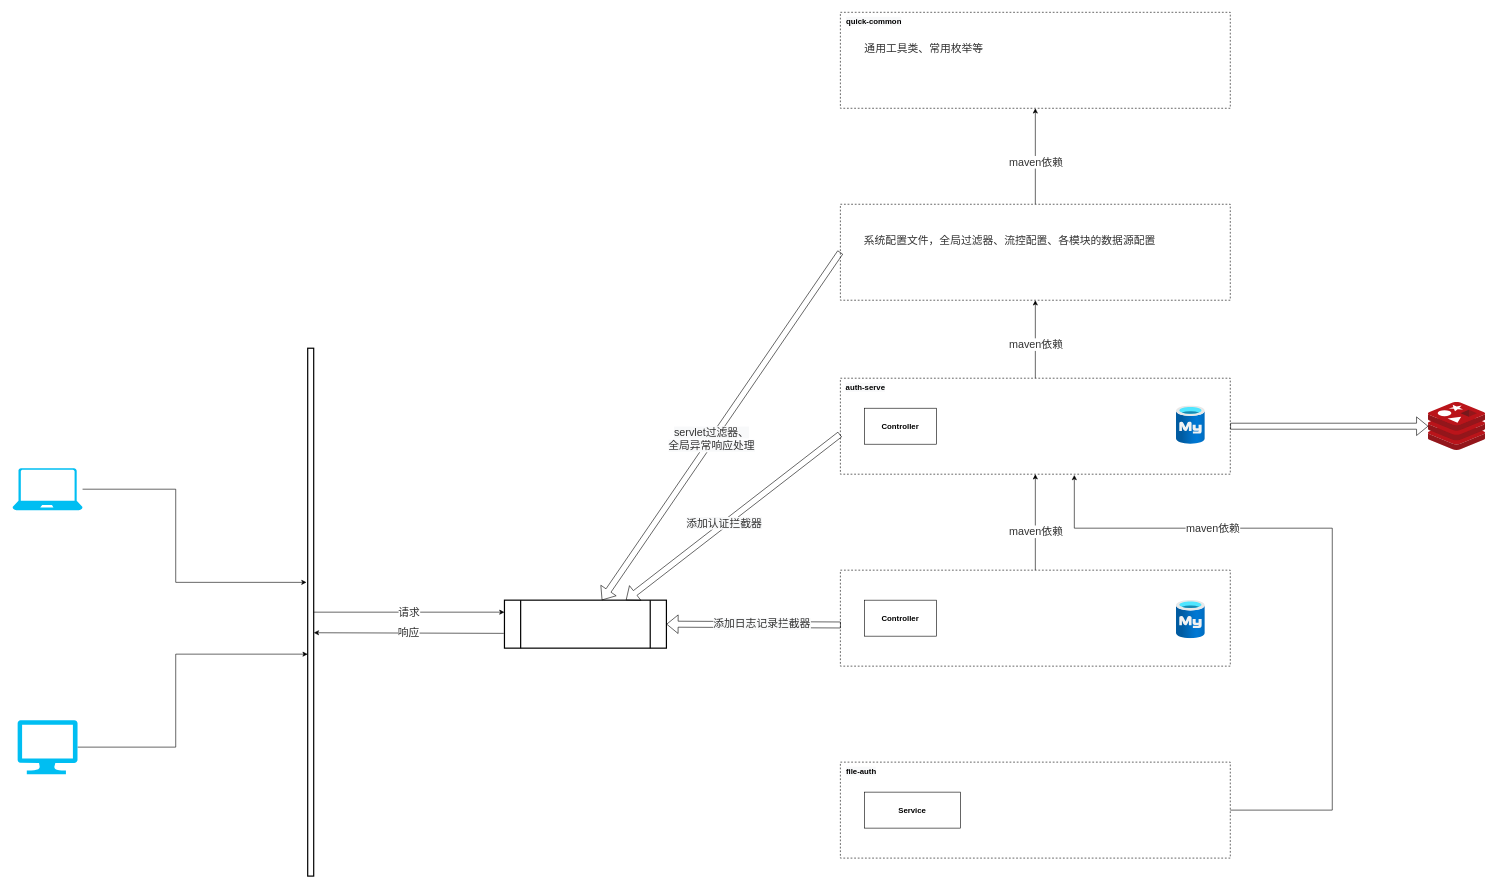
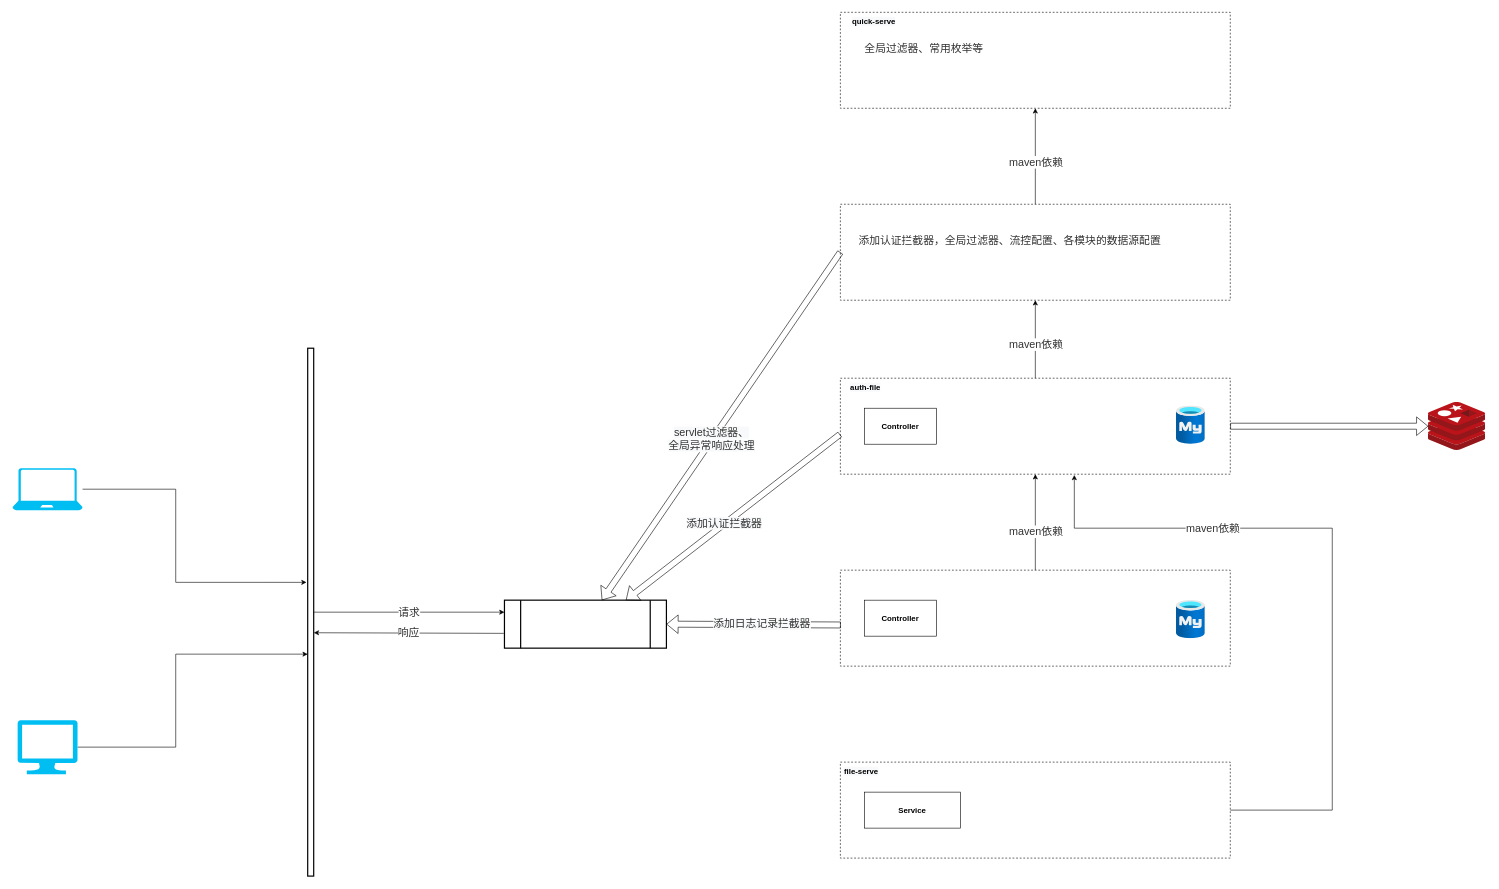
- <mxCell id="34" value="&lt;span style=&quot;color: rgb(0 , 0 , 0) ; font-family: &amp;#34;helvetica&amp;#34; ; font-size: 13px ; font-style: normal ; letter-spacing: normal ; text-align: center ; text-indent: 0px ; text-transform: none ; word-spacing: 0px ; background-color: rgb(248 , 249 , 250) ; display: inline ; float: none&quot;&gt;quick-common&lt;/span&gt;" style="text;html=1;strokeColor=none;fillColor=none;align=center;verticalAlign=middle;whiteSpace=wrap;rounded=0;dashed=1;labelBackgroundColor=none;fontColor=#333333;fontSize=13;fontStyle=1" vertex="1" parent="1"><mxGeometry x="1403" y="20" width="106" height="30" as="geometry" /></mxCell>
+ <mxCell id="34" value="&lt;span style=&quot;color: rgb(0 , 0 , 0) ; font-family: &amp;#34;helvetica&amp;#34; ; font-size: 13px ; font-style: normal ; letter-spacing: normal ; text-align: center ; text-indent: 0px ; text-transform: none ; word-spacing: 0px ; background-color: rgb(248 , 249 , 250) ; display: inline ; float: none&quot;&gt;quick-serve&lt;/span&gt;" style="text;html=1;strokeColor=none;fillColor=none;align=center;verticalAlign=middle;whiteSpace=wrap;rounded=0;dashed=1;labelBackgroundColor=none;fontColor=#333333;fontSize=13;fontStyle=1" vertex="1" parent="1"><mxGeometry x="1403" y="20" width="106" height="30" as="geometry" /></mxCell>
- <mxCell id="36" value="通用工具类、常用枚举等" style="text;html=1;strokeColor=none;fillColor=none;align=center;verticalAlign=middle;whiteSpace=wrap;rounded=0;labelBackgroundColor=none;fontSize=18;fontColor=#333333;" vertex="1" parent="1"><mxGeometry x="1427" y="70" width="225" height="20" as="geometry" /></mxCell>
+ <mxCell id="36" value="全局过滤器、常用枚举等" style="text;html=1;strokeColor=none;fillColor=none;align=center;verticalAlign=middle;whiteSpace=wrap;rounded=0;labelBackgroundColor=none;fontSize=18;fontColor=#333333;" vertex="1" parent="1"><mxGeometry x="1427" y="70" width="225" height="20" as="geometry" /></mxCell>
- <mxCell id="35" value="系统配置文件，全局过滤器、流控配置、各模块的数据源配置" style="text;html=1;strokeColor=none;fillColor=none;align=center;verticalAlign=middle;whiteSpace=wrap;rounded=0;labelBackgroundColor=none;fontSize=18;fontColor=#333333;" vertex="1" parent="1"><mxGeometry x="1425" y="390" width="515" height="20" as="geometry" /></mxCell>
+ <mxCell id="35" value="添加认证拦截器，全局过滤器、流控配置、各模块的数据源配置" style="text;html=1;strokeColor=none;fillColor=none;align=center;verticalAlign=middle;whiteSpace=wrap;rounded=0;labelBackgroundColor=none;fontSize=18;fontColor=#333333;" vertex="1" parent="1"><mxGeometry x="1425" y="390" width="515" height="20" as="geometry" /></mxCell>
- <mxCell id="6" value="&lt;span style=&quot;color: rgb(0, 0, 0); font-family: helvetica; font-size: 13px; font-style: normal; letter-spacing: normal; text-align: center; text-indent: 0px; text-transform: none; word-spacing: 0px; background-color: rgb(248, 249, 250); display: inline; float: none;&quot;&gt;auth-serve&lt;/span&gt;&lt;br style=&quot;font-size: 13px;&quot;&gt;" style="text;html=1;strokeColor=none;fillColor=none;align=center;verticalAlign=middle;whiteSpace=wrap;rounded=0;dashed=1;labelBackgroundColor=none;fontColor=#333333;fontSize=13;fontStyle=1" vertex="1" parent="1"><mxGeometry x="1404" y="630" width="76" height="30" as="geometry" /></mxCell>
+ <mxCell id="6" value="&lt;span style=&quot;color: rgb(0, 0, 0); font-family: helvetica; font-size: 13px; font-style: normal; letter-spacing: normal; text-align: center; text-indent: 0px; text-transform: none; word-spacing: 0px; background-color: rgb(248, 249, 250); display: inline; float: none;&quot;&gt;auth-file&lt;/span&gt;&lt;br style=&quot;font-size: 13px;&quot;&gt;" style="text;html=1;strokeColor=none;fillColor=none;align=center;verticalAlign=middle;whiteSpace=wrap;rounded=0;dashed=1;labelBackgroundColor=none;fontColor=#333333;fontSize=13;fontStyle=1" vertex="1" parent="1"><mxGeometry x="1404" y="630" width="76" height="30" as="geometry" /></mxCell>
- <mxCell id="15" value="&lt;span style=&quot;color: rgb(0, 0, 0); font-family: helvetica; font-size: 13px; font-style: normal; letter-spacing: normal; text-align: center; text-indent: 0px; text-transform: none; word-spacing: 0px; background-color: rgb(248, 249, 250); display: inline; float: none;&quot;&gt;file-auth&lt;/span&gt;&lt;br style=&quot;font-size: 13px;&quot;&gt;" style="text;html=1;strokeColor=none;fillColor=none;align=center;verticalAlign=middle;whiteSpace=wrap;rounded=0;dashed=1;labelBackgroundColor=none;fontColor=#333333;fontSize=13;fontStyle=1" vertex="1" parent="1"><mxGeometry x="1400" y="1270" width="70" height="30" as="geometry" /></mxCell>
+ <mxCell id="15" value="&lt;span style=&quot;color: rgb(0, 0, 0); font-family: helvetica; font-size: 13px; font-style: normal; letter-spacing: normal; text-align: center; text-indent: 0px; text-transform: none; word-spacing: 0px; background-color: rgb(248, 249, 250); display: inline; float: none;&quot;&gt;file-serve&lt;/span&gt;&lt;br style=&quot;font-size: 13px;&quot;&gt;" style="text;html=1;strokeColor=none;fillColor=none;align=center;verticalAlign=middle;whiteSpace=wrap;rounded=0;dashed=1;labelBackgroundColor=none;fontColor=#333333;fontSize=13;fontStyle=1" vertex="1" parent="1"><mxGeometry x="1400" y="1270" width="70" height="30" as="geometry" /></mxCell>
